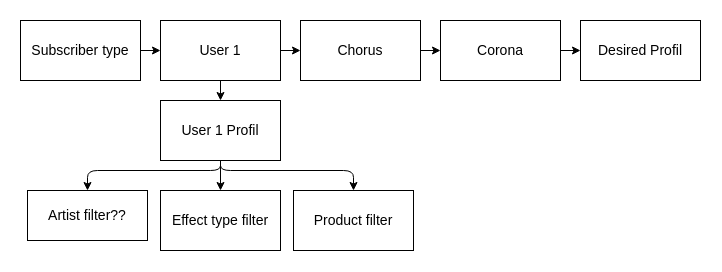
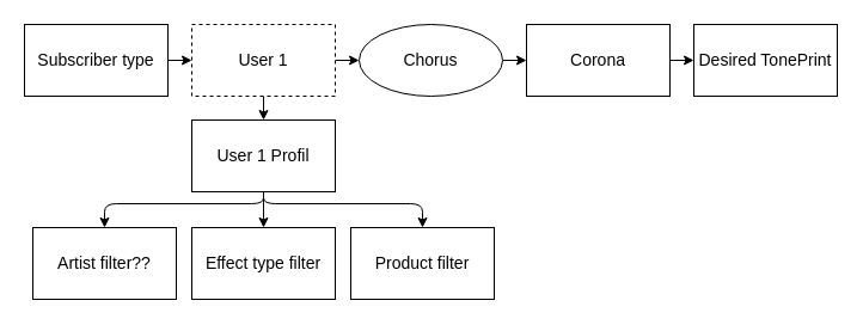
- <mxCell id="6" value="User 1&lt;br style=&quot;font-size: 14px;&quot;&gt;" parent="1" style="rounded=0;whiteSpace=wrap;html=1;fontSize=14;" vertex="1"><mxGeometry as="geometry" x="160" y="20" width="120" height="60" /></mxCell>
+ <mxCell id="6" value="User 1&lt;br style=&quot;font-size: 14px;&quot;&gt;" parent="1" style="rounded=0;whiteSpace=wrap;html=1;fontSize=14;dashed=1;" vertex="1"><mxGeometry as="geometry" x="160" y="20" width="120" height="60" /></mxCell>
- <mxCell id="8" value="Chorus&lt;br style=&quot;font-size: 14px;&quot;&gt;" parent="1" style="rounded=0;whiteSpace=wrap;html=1;fontSize=14;" vertex="1"><mxGeometry as="geometry" x="300" y="20" width="120" height="60" /></mxCell>
+ <mxCell id="8" value="Chorus&lt;br style=&quot;font-size: 14px;&quot;&gt;" parent="1" style="ellipse;whiteSpace=wrap;html=1;fontSize=14;" vertex="1"><mxGeometry as="geometry" x="300" y="20" width="120" height="60" /></mxCell>
- <mxCell id="11" value="Desired Profil&lt;br style=&quot;font-size: 14px;&quot;&gt;" parent="1" style="rounded=0;whiteSpace=wrap;html=1;fontSize=14;" vertex="1"><mxGeometry as="geometry" x="580" y="20" width="120" height="60" /></mxCell>
+ <mxCell id="11" value="Desired TonePrint&lt;br style=&quot;font-size: 14px;&quot;&gt;" parent="1" style="rounded=0;whiteSpace=wrap;html=1;fontSize=14;" vertex="1"><mxGeometry as="geometry" x="580" y="20" width="120" height="60" /></mxCell>
- <mxCell id="12" value="Artist filter??&lt;br style=&quot;font-size: 14px;&quot;&gt;" parent="1" style="rounded=0;whiteSpace=wrap;html=1;fontSize=14;" vertex="1"><mxGeometry x="27" y="190" as="geometry" width="120" height="50" /></mxCell>
+ <mxCell id="12" value="Artist filter??&lt;br style=&quot;font-size: 14px;&quot;&gt;" parent="1" style="rounded=0;whiteSpace=wrap;html=1;fontSize=14;" vertex="1"><mxGeometry as="geometry" x="27" y="190" width="120" height="60" /></mxCell>
